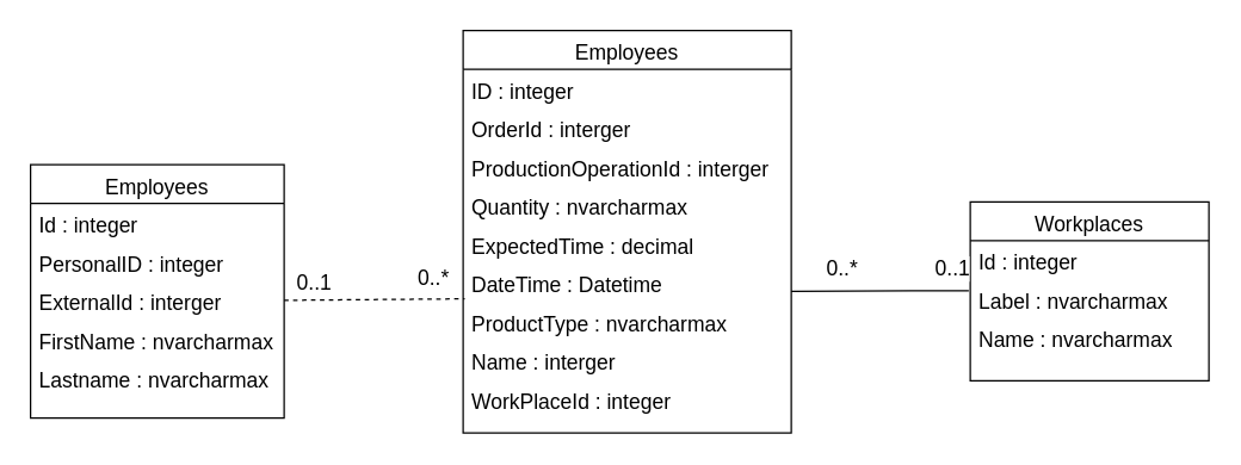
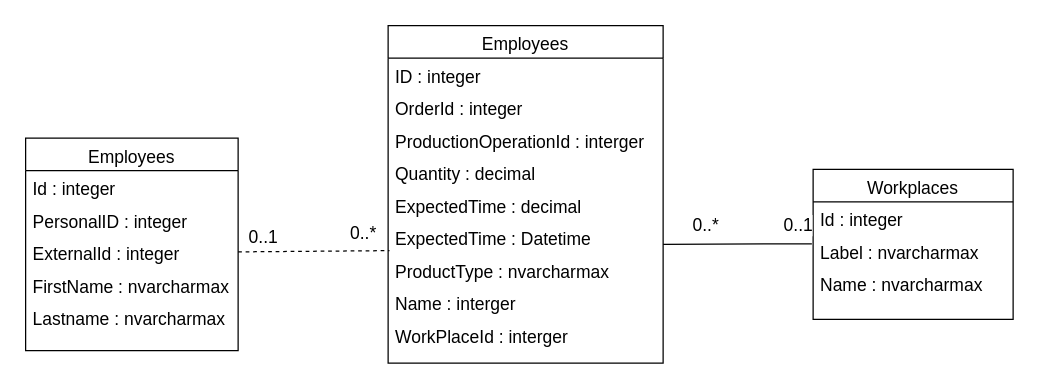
- <mxCell id="14" value="OrderId : interger" style="text;align=left;verticalAlign=top;spacingLeft=4;spacingRight=4;overflow=hidden;rotatable=0;points=[[0,0.5],[1,0.5]];portConstraint=eastwest;rounded=0;shadow=0;html=0;fontSize=14;" vertex="1" parent="12"><mxGeometry y="52" width="220" height="26" as="geometry" /></mxCell>
+ <mxCell id="14" value="OrderId : integer" style="text;align=left;verticalAlign=top;spacingLeft=4;spacingRight=4;overflow=hidden;rotatable=0;points=[[0,0.5],[1,0.5]];portConstraint=eastwest;rounded=0;shadow=0;html=0;fontSize=14;" vertex="1" parent="12"><mxGeometry y="52" width="220" height="26" as="geometry" /></mxCell>
- <mxCell id="16" value="Quantity : nvarcharmax" style="text;align=left;verticalAlign=top;spacingLeft=4;spacingRight=4;overflow=hidden;rotatable=0;points=[[0,0.5],[1,0.5]];portConstraint=eastwest;rounded=0;shadow=0;html=0;fontSize=14;" vertex="1" parent="12"><mxGeometry y="104" width="220" height="26" as="geometry" /></mxCell>
+ <mxCell id="16" value="Quantity : decimal" style="text;align=left;verticalAlign=top;spacingLeft=4;spacingRight=4;overflow=hidden;rotatable=0;points=[[0,0.5],[1,0.5]];portConstraint=eastwest;rounded=0;shadow=0;html=0;fontSize=14;" vertex="1" parent="12"><mxGeometry y="104" width="220" height="26" as="geometry" /></mxCell>
- <mxCell id="18" value="DateTime : Datetime" style="text;align=left;verticalAlign=top;spacingLeft=4;spacingRight=4;overflow=hidden;rotatable=0;points=[[0,0.5],[1,0.5]];portConstraint=eastwest;rounded=0;shadow=0;html=0;fontSize=14;" vertex="1" parent="12"><mxGeometry y="156" width="220" height="26" as="geometry" /></mxCell>
+ <mxCell id="18" value="ExpectedTime : Datetime" style="text;align=left;verticalAlign=top;spacingLeft=4;spacingRight=4;overflow=hidden;rotatable=0;points=[[0,0.5],[1,0.5]];portConstraint=eastwest;rounded=0;shadow=0;html=0;fontSize=14;" vertex="1" parent="12"><mxGeometry y="156" width="220" height="26" as="geometry" /></mxCell>
- <mxCell id="5" value="ExternalId : interger" style="text;align=left;verticalAlign=top;spacingLeft=4;spacingRight=4;overflow=hidden;rotatable=0;points=[[0,0.5],[1,0.5]];portConstraint=eastwest;rounded=0;shadow=0;html=0;fontSize=14;" vertex="1" parent="2"><mxGeometry y="78" width="170" height="26" as="geometry" /></mxCell>
+ <mxCell id="5" value="ExternalId : integer" style="text;align=left;verticalAlign=top;spacingLeft=4;spacingRight=4;overflow=hidden;rotatable=0;points=[[0,0.5],[1,0.5]];portConstraint=eastwest;rounded=0;shadow=0;html=0;fontSize=14;" vertex="1" parent="2"><mxGeometry y="78" width="170" height="26" as="geometry" /></mxCell>
- <mxCell id="21" value="WorkPlaceId : integer" style="text;align=left;verticalAlign=top;spacingLeft=4;spacingRight=4;overflow=hidden;rotatable=0;points=[[0,0.5],[1,0.5]];portConstraint=eastwest;rounded=0;shadow=0;html=0;fontSize=14;" vertex="1" parent="12"><mxGeometry y="234" width="220" height="26" as="geometry" /></mxCell>
+ <mxCell id="21" value="WorkPlaceId : interger" style="text;align=left;verticalAlign=top;spacingLeft=4;spacingRight=4;overflow=hidden;rotatable=0;points=[[0,0.5],[1,0.5]];portConstraint=eastwest;rounded=0;shadow=0;html=0;fontSize=14;" vertex="1" parent="12"><mxGeometry y="234" width="220" height="26" as="geometry" /></mxCell>
